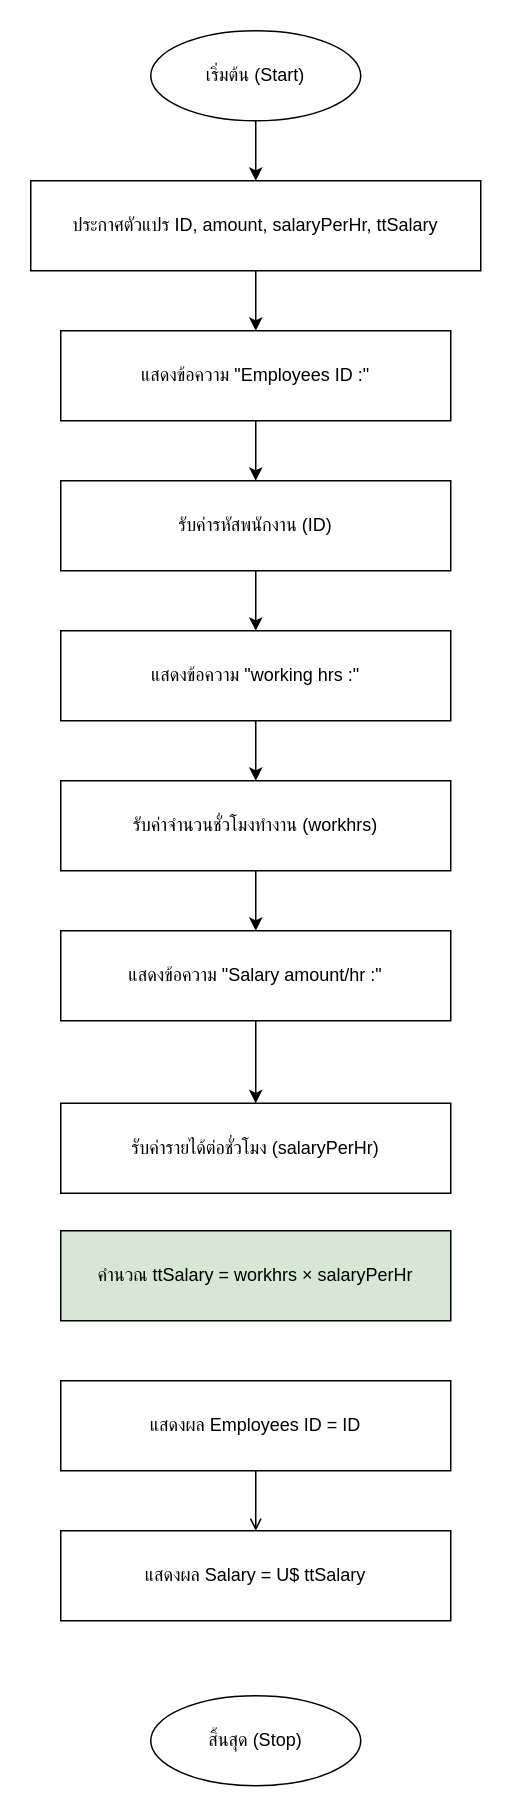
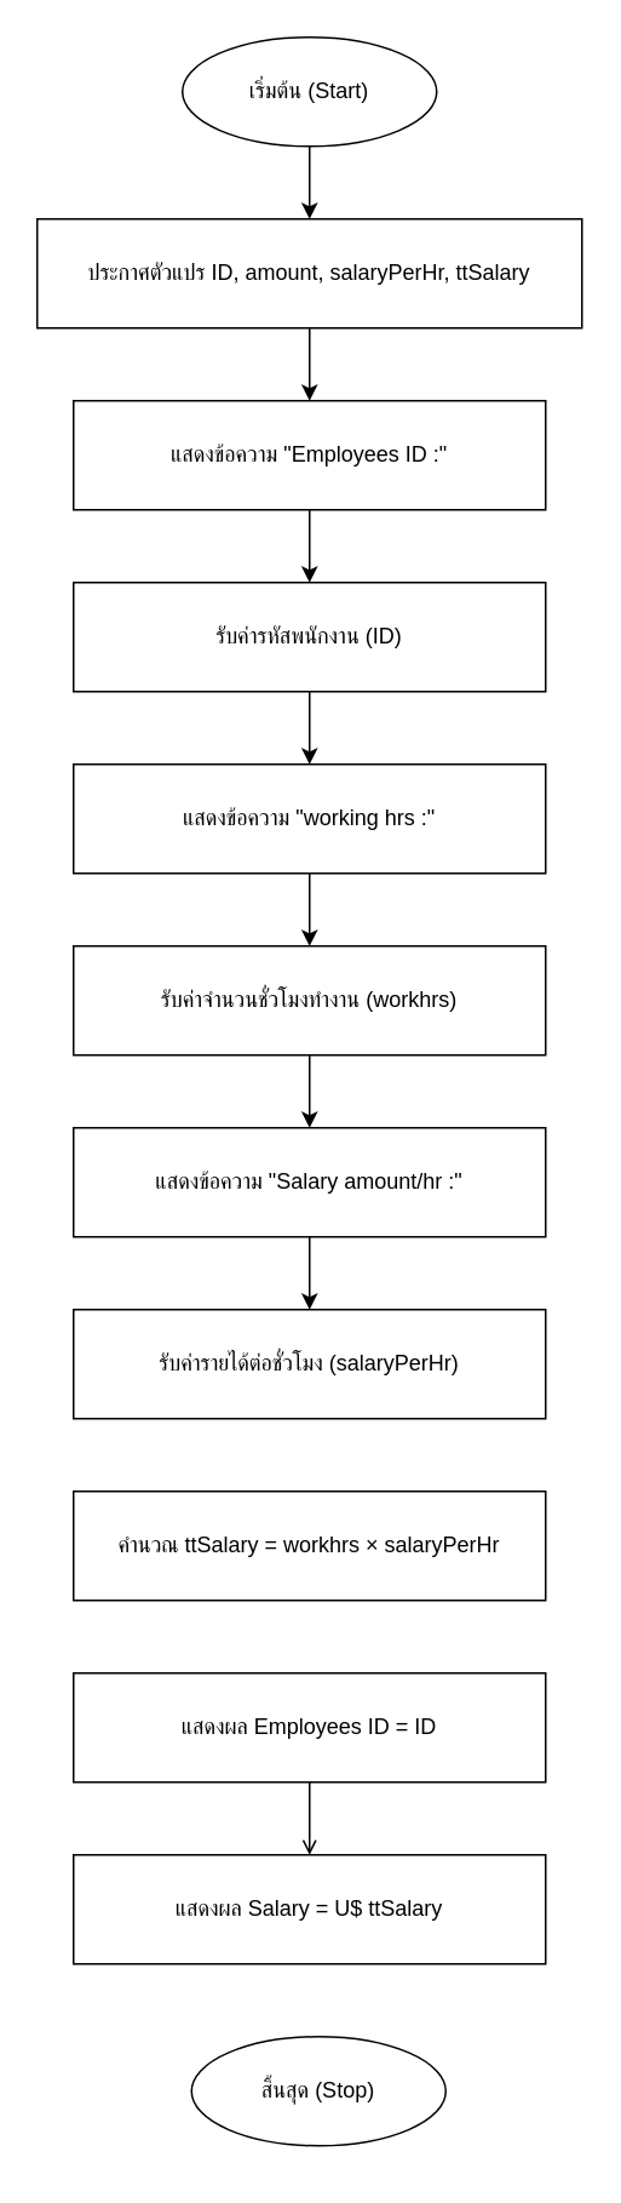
- <mxCell id="9" value="รับค่ารายได้ต่อชั่วโมง (salaryPerHr)" style="parallelogram;whiteSpace=wrap;html=1;" vertex="1" parent="1"><mxGeometry x="40" y="735" width="260" height="60" as="geometry" /></mxCell>
+ <mxCell id="9" value="รับค่ารายได้ต่อชั่วโมง (salaryPerHr)" style="parallelogram;whiteSpace=wrap;html=1;" vertex="1" parent="1"><mxGeometry x="40" y="720" width="260" height="60" as="geometry" /></mxCell>
- <mxCell id="10" value="คำนวณ ttSalary = workhrs × salaryPerHr" style="rounded=0;whiteSpace=wrap;html=1;fillColor=#d5e8d4;" vertex="1" parent="1"><mxGeometry x="40" y="820" width="260" height="60" as="geometry" /></mxCell>
+ <mxCell id="10" value="คำนวณ ttSalary = workhrs × salaryPerHr" style="rounded=0;whiteSpace=wrap;html=1;" vertex="1" parent="1"><mxGeometry x="40" y="820" width="260" height="60" as="geometry" /></mxCell>
- <mxCell id="13" value="สิ้นสุด (Stop)" style="ellipse;whiteSpace=wrap;html=1;aspect=fixed;" vertex="1" parent="1"><mxGeometry x="100" y="1130" width="140" height="60" as="geometry" /></mxCell>
+ <mxCell id="13" value="สิ้นสุด (Stop)" style="ellipse;whiteSpace=wrap;html=1;aspect=fixed;" vertex="1" parent="1"><mxGeometry x="105" y="1120" width="140" height="60" as="geometry" /></mxCell>
